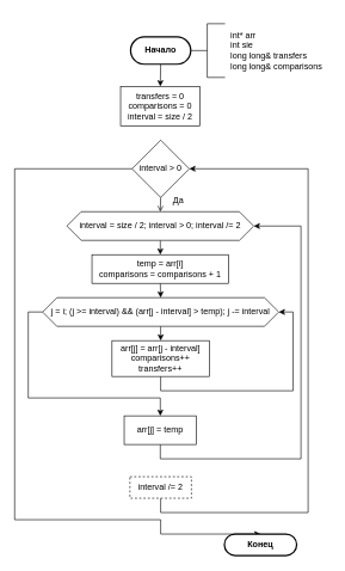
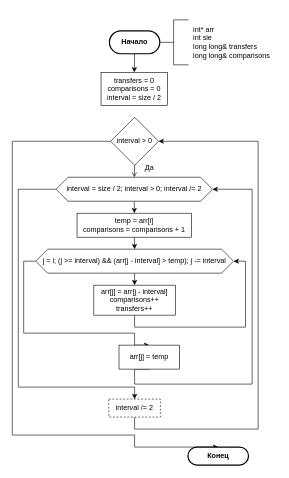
- <mxCell id="18" value="arr[j] = temp" style="rounded=0;whiteSpace=wrap;html=1;strokeWidth=1;" parent="1" vertex="1"><mxGeometry x="173" y="580" width="101" height="40" as="geometry" /></mxCell>
+ <mxCell id="18" value="arr[j] = temp" style="rounded=0;whiteSpace=wrap;html=1;strokeWidth=1;" parent="1" vertex="1"><mxGeometry x="198" y="575" width="101" height="40" as="geometry" /></mxCell>
+ <mxCell id="9" style="edgeStyle=orthogonalEdgeStyle;rounded=0;orthogonalLoop=1;jettySize=auto;html=1;exitX=0;exitY=0.5;exitDx=0;exitDy=0;entryX=0.5;entryY=0;entryDx=0;entryDy=0;" parent="1" source="10" target="22" edge="1"><mxGeometry relative="1" as="geometry"><Array as="points"><mxPoint x="30" y="315" /><mxPoint x="30" y="645" /><mxPoint x="224" y="645" /></Array></mxGeometry></mxCell>
